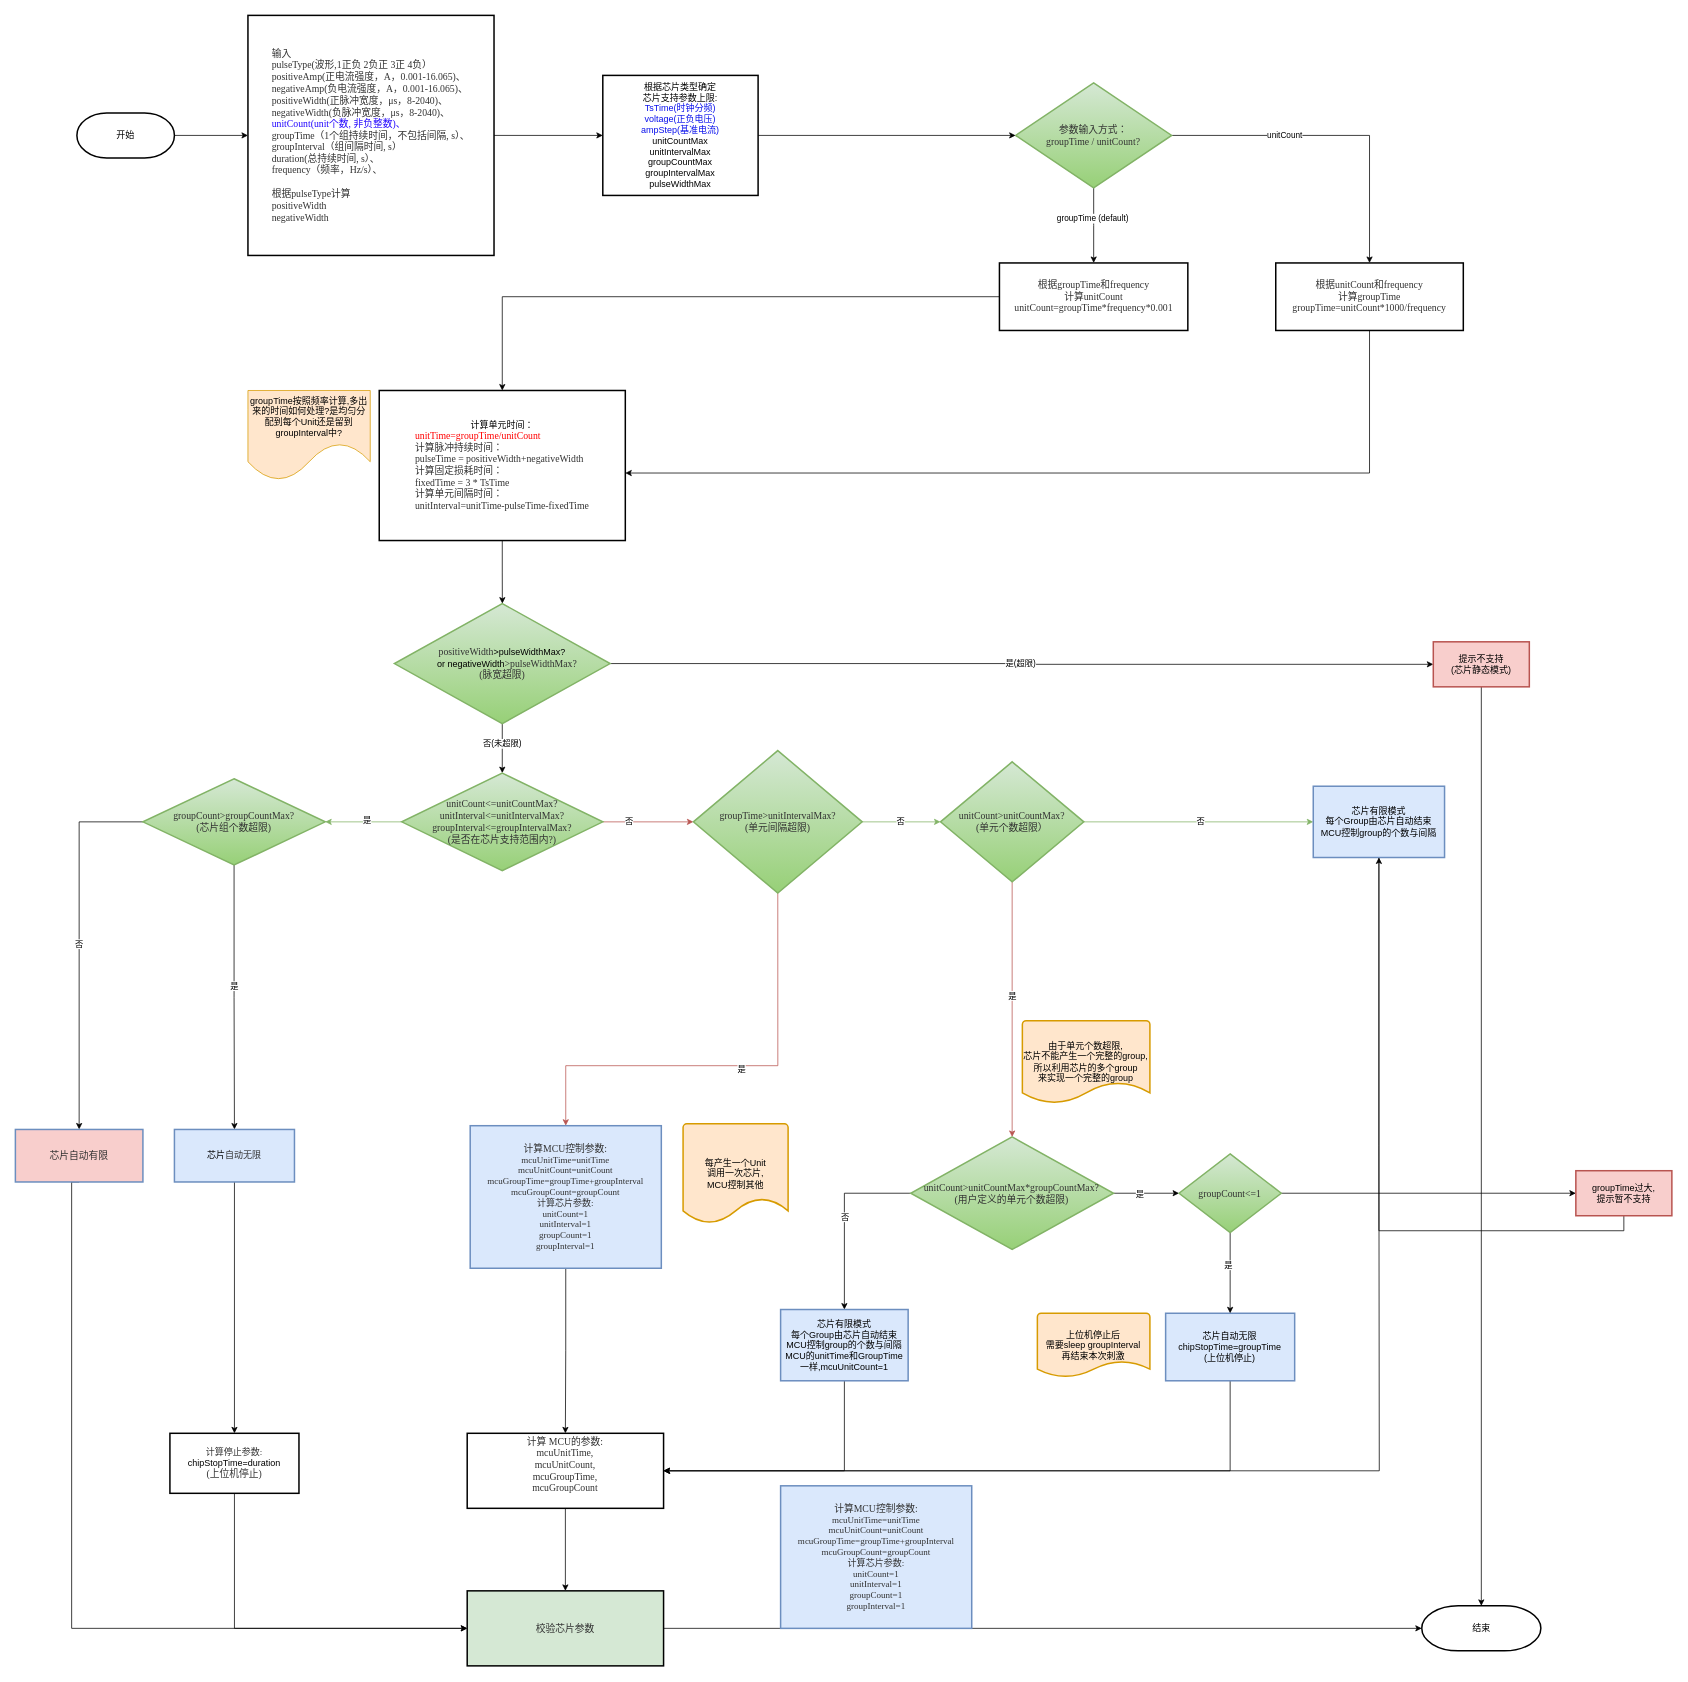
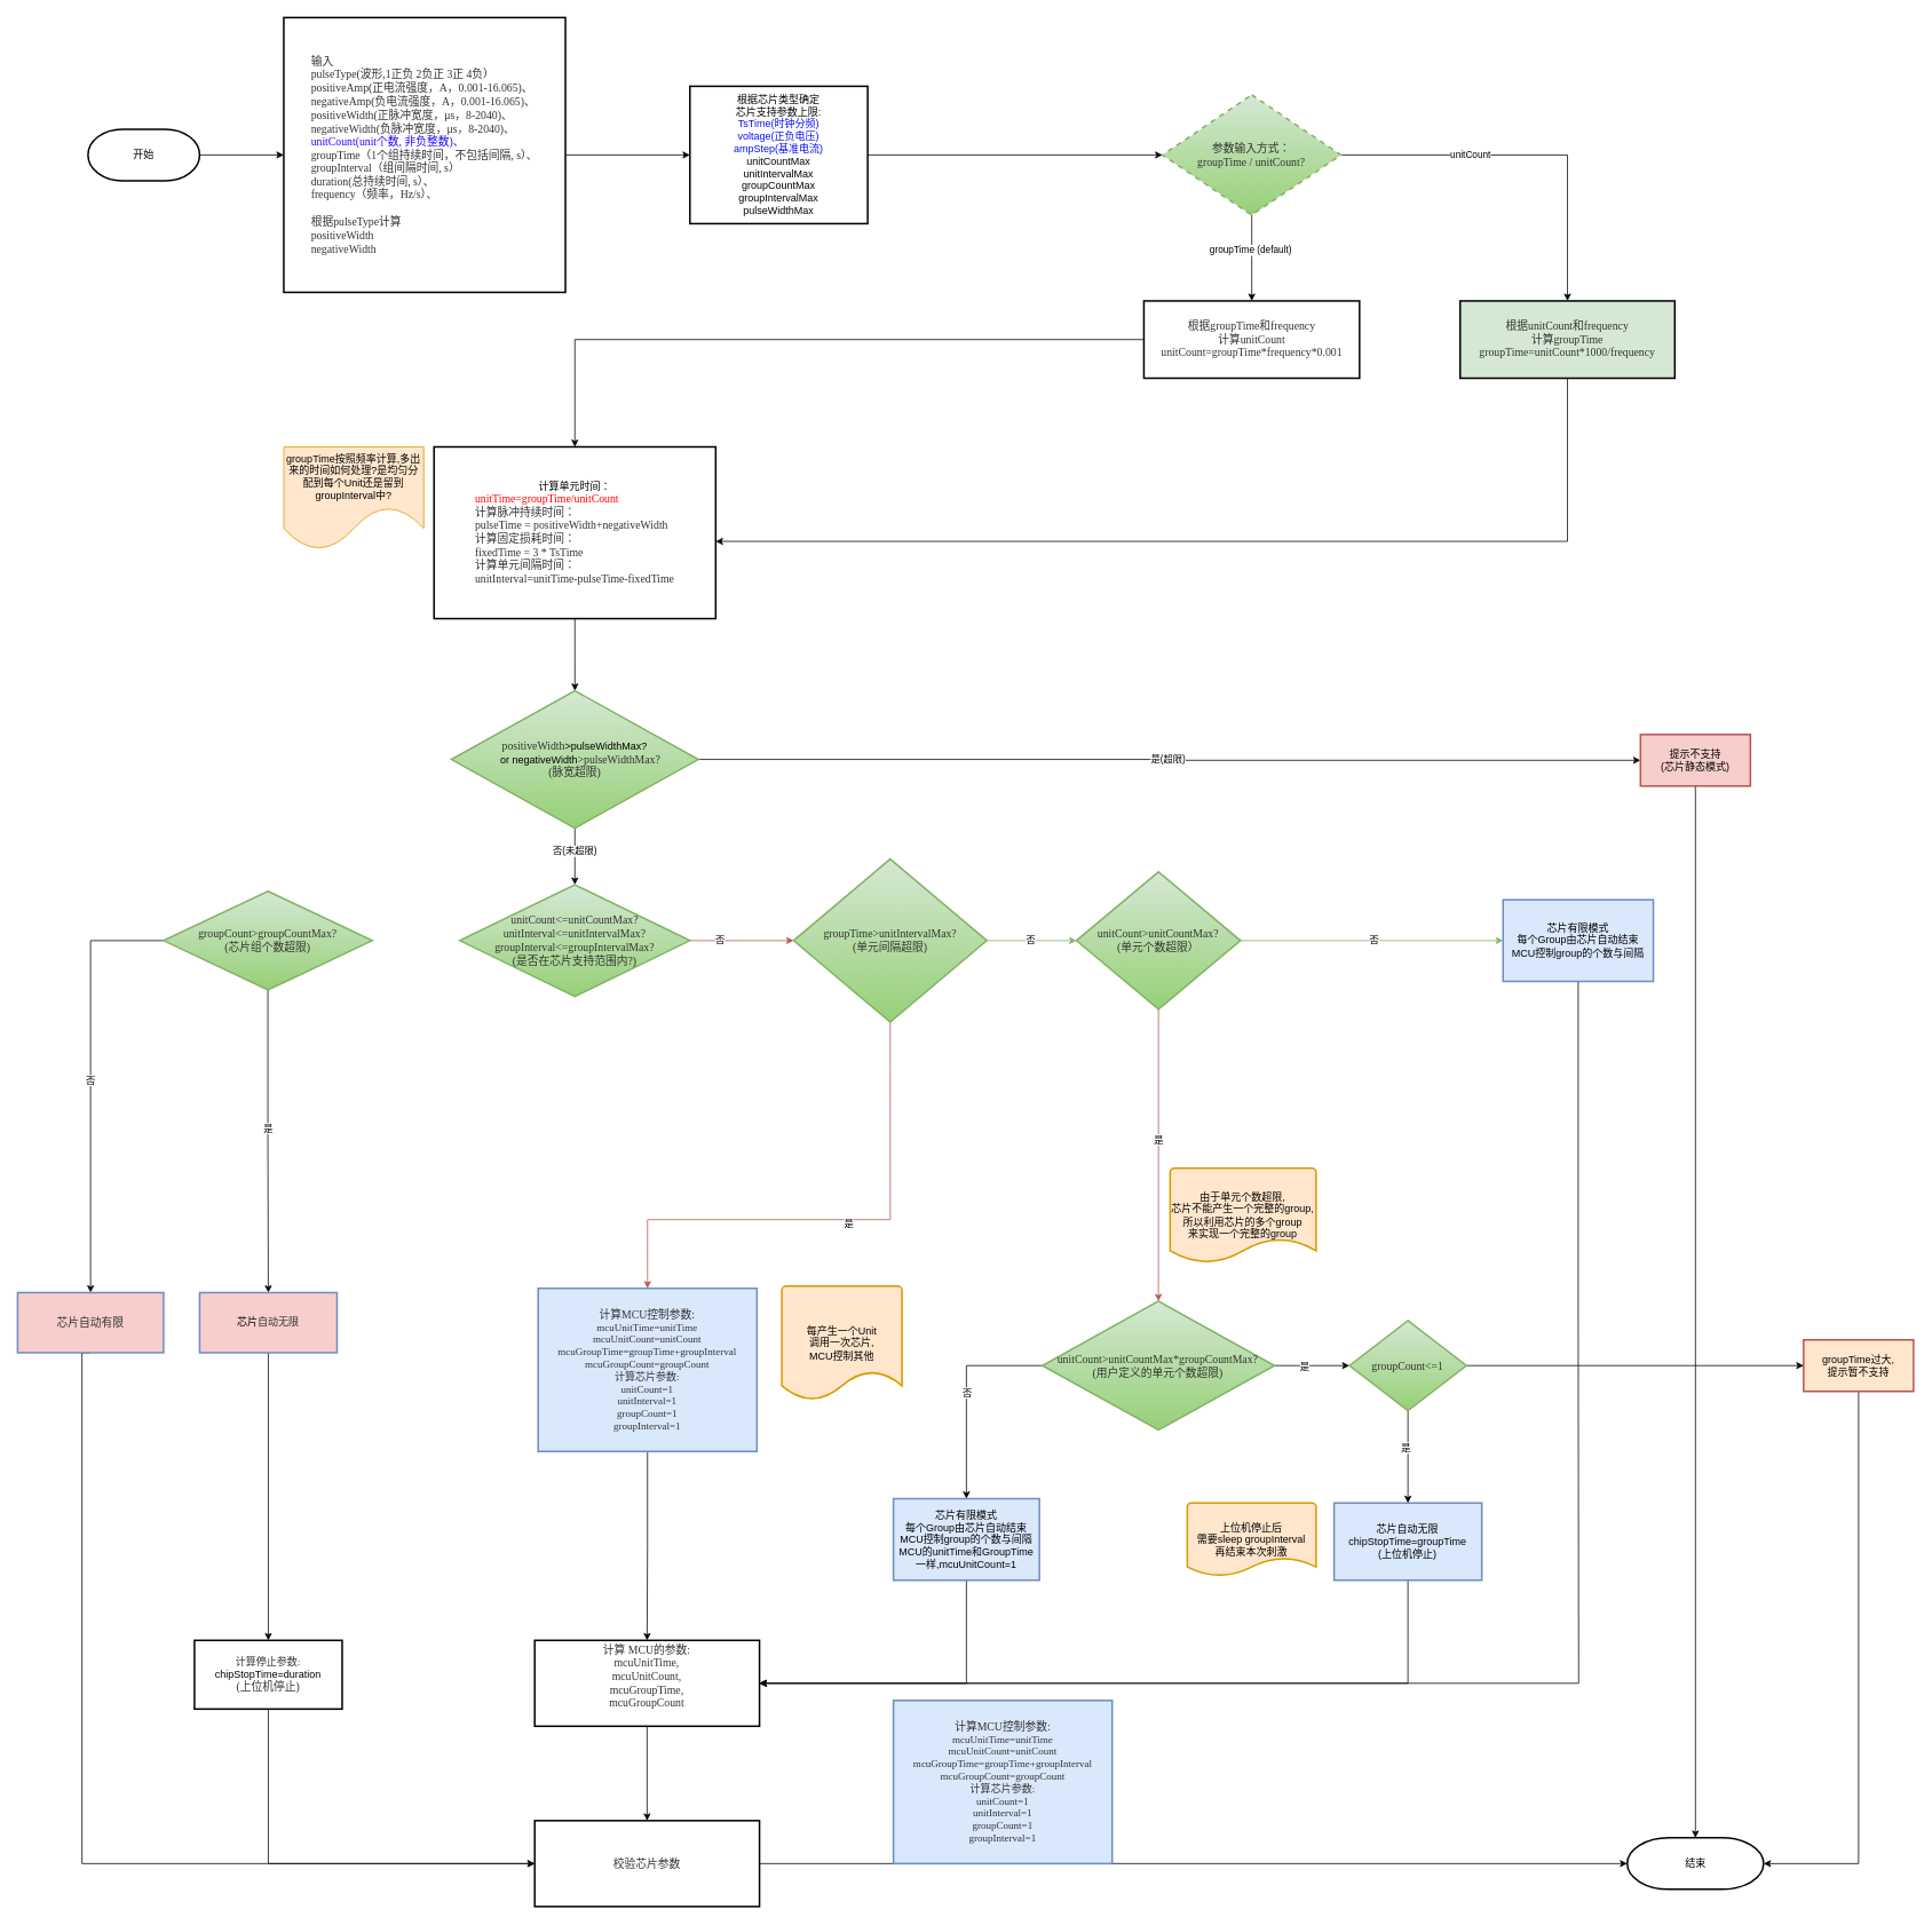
- <mxCell id="10" value="&lt;div style=&quot;border-color: var(--border-color); -webkit-font-smoothing: antialiased; resize: none; outline: 0px; font-size: 13px; color: rgb(50, 50, 50); font-family: 微软雅黑;&quot;&gt;参数输入方式：&lt;/div&gt;&lt;div style=&quot;border-color: var(--border-color); -webkit-font-smoothing: antialiased; resize: none; outline: 0px; font-size: 13px; color: rgb(50, 50, 50); font-family: 微软雅黑;&quot;&gt;groupTime / unitCount?&lt;/div&gt;" style="rhombus;whiteSpace=wrap;html=1;strokeWidth=2;fillColor=#d5e8d4;strokeColor=#82b366;gradientColor=#97d077;" parent="1" vertex="1"><mxGeometry x="1353.25" y="110" width="208" height="140" as="geometry" /></mxCell>
+ <mxCell id="10" value="&lt;div style=&quot;border-color: var(--border-color); -webkit-font-smoothing: antialiased; resize: none; outline: 0px; font-size: 13px; color: rgb(50, 50, 50); font-family: 微软雅黑;&quot;&gt;参数输入方式：&lt;/div&gt;&lt;div style=&quot;border-color: var(--border-color); -webkit-font-smoothing: antialiased; resize: none; outline: 0px; font-size: 13px; color: rgb(50, 50, 50); font-family: 微软雅黑;&quot;&gt;groupTime / unitCount?&lt;/div&gt;" style="rhombus;whiteSpace=wrap;html=1;strokeWidth=2;fillColor=#d5e8d4;strokeColor=#82b366;gradientColor=#97d077;dashed=1;" parent="1" vertex="1"><mxGeometry x="1353.25" y="110" width="208" height="140" as="geometry" /></mxCell>
- <mxCell id="14" value="&lt;div style=&quot;-webkit-font-smoothing: antialiased; resize: none; outline: 0px; font-size: 13px; color: rgb(50, 50, 50); font-family: 微软雅黑;&quot;&gt;根据unitCount和frequency&lt;/div&gt;&lt;div style=&quot;-webkit-font-smoothing: antialiased; resize: none; outline: 0px; font-size: 13px; color: rgb(50, 50, 50); font-family: 微软雅黑;&quot;&gt;计算groupTime&lt;/div&gt;&lt;div style=&quot;-webkit-font-smoothing: antialiased; resize: none; outline: 0px; font-size: 13px; color: rgb(50, 50, 50); font-family: 微软雅黑;&quot;&gt;groupTime=unitCount*1000/frequency&lt;/div&gt;" style="whiteSpace=wrap;html=1;strokeWidth=2;" parent="1" vertex="1"><mxGeometry x="1700" y="350" width="250" height="90" as="geometry" /></mxCell>
+ <mxCell id="14" value="&lt;div style=&quot;-webkit-font-smoothing: antialiased; resize: none; outline: 0px; font-size: 13px; color: rgb(50, 50, 50); font-family: 微软雅黑;&quot;&gt;根据unitCount和frequency&lt;/div&gt;&lt;div style=&quot;-webkit-font-smoothing: antialiased; resize: none; outline: 0px; font-size: 13px; color: rgb(50, 50, 50); font-family: 微软雅黑;&quot;&gt;计算groupTime&lt;/div&gt;&lt;div style=&quot;-webkit-font-smoothing: antialiased; resize: none; outline: 0px; font-size: 13px; color: rgb(50, 50, 50); font-family: 微软雅黑;&quot;&gt;groupTime=unitCount*1000/frequency&lt;/div&gt;" style="whiteSpace=wrap;html=1;strokeWidth=2;fillColor=#d5e8d4;" parent="1" vertex="1"><mxGeometry x="1700" y="350" width="250" height="90" as="geometry" /></mxCell>
- <mxCell id="24" value="" style="edgeStyle=orthogonalEdgeStyle;rounded=0;orthogonalLoop=1;jettySize=auto;html=1;fillColor=#d5e8d4;strokeColor=#82b366;" parent="1" source="26" target="42" edge="1"><mxGeometry relative="1" as="geometry" /></mxCell>
- <mxCell id="25" value="是" style="edgeLabel;html=1;align=center;verticalAlign=middle;resizable=0;points=[];" parent="24" vertex="1" connectable="0"><mxGeometry x="-0.071" y="-3" relative="1" as="geometry"><mxPoint as="offset" /></mxGeometry></mxCell>
- <mxCell id="44" value="芯片&lt;span style=&quot;-webkit-font-smoothing: antialiased; color: rgb(50, 50, 50); font-family: 微软雅黑; font-size: inherit;&quot;&gt;自动无限&lt;br&gt;&lt;/span&gt;" style="whiteSpace=wrap;html=1;strokeWidth=2;fillColor=#dae8fc;strokeColor=#6c8ebf;" parent="1" vertex="1"><mxGeometry x="232" y="1505" width="160" height="70" as="geometry" /></mxCell>
+ <mxCell id="44" value="芯片&lt;span style=&quot;-webkit-font-smoothing: antialiased; color: rgb(50, 50, 50); font-family: 微软雅黑; font-size: inherit;&quot;&gt;自动无限&lt;br&gt;&lt;/span&gt;" style="whiteSpace=wrap;html=1;strokeWidth=2;fillColor=#f8cecc;strokeColor=#6c8ebf;" parent="1" vertex="1"><mxGeometry x="232" y="1505" width="160" height="70" as="geometry" /></mxCell>
- <mxCell id="77" value="groupTime过大,&lt;br&gt;提示暂不支持" style="whiteSpace=wrap;html=1;strokeWidth=2;fillColor=#f8cecc;strokeColor=#b85450;" parent="1" vertex="1"><mxGeometry x="2100" y="1560" width="128" height="60" as="geometry" /></mxCell>
+ <mxCell id="77" value="groupTime过大,&lt;br&gt;提示暂不支持" style="whiteSpace=wrap;html=1;strokeWidth=2;fillColor=#ffe6cc;strokeColor=#b85450;" parent="1" vertex="1"><mxGeometry x="2100" y="1560" width="128" height="60" as="geometry" /></mxCell>
- <mxCell id="76" style="edgeStyle=orthogonalEdgeStyle;rounded=0;orthogonalLoop=1;jettySize=auto;html=1;exitX=0.5;exitY=1;exitDx=0;exitDy=0;" parent="1" source="77" target="68" edge="1"><mxGeometry relative="1" as="geometry" /></mxCell>
+ <mxCell id="76" style="edgeStyle=orthogonalEdgeStyle;rounded=0;orthogonalLoop=1;jettySize=auto;html=1;exitX=0.5;exitY=1;exitDx=0;exitDy=0;entryX=1;entryY=0.5;entryDx=0;entryDy=0;entryPerimeter=0;" parent="1" source="77" target="51" edge="1"><mxGeometry relative="1" as="geometry" /></mxCell>
- <mxCell id="52" value="&lt;div style=&quot;-webkit-font-smoothing: antialiased; resize: none; outline: 0px; font-size: 13px; color: rgb(50, 50, 50); font-family: 微软雅黑;&quot;&gt;&lt;div style=&quot;-webkit-font-smoothing: antialiased; resize: none; outline: 0px;&quot;&gt;校验芯片参数&lt;/div&gt;&lt;/div&gt;" style="whiteSpace=wrap;html=1;strokeWidth=2;fillColor=#d5e8d4;" parent="1" vertex="1"><mxGeometry x="622.25" y="2120" width="261.75" height="100" as="geometry" /></mxCell>
+ <mxCell id="52" value="&lt;div style=&quot;-webkit-font-smoothing: antialiased; resize: none; outline: 0px; font-size: 13px; color: rgb(50, 50, 50); font-family: 微软雅黑;&quot;&gt;&lt;div style=&quot;-webkit-font-smoothing: antialiased; resize: none; outline: 0px;&quot;&gt;校验芯片参数&lt;/div&gt;&lt;/div&gt;" style="whiteSpace=wrap;html=1;strokeWidth=2;" parent="1" vertex="1"><mxGeometry x="622.25" y="2120" width="261.75" height="100" as="geometry" /></mxCell>
